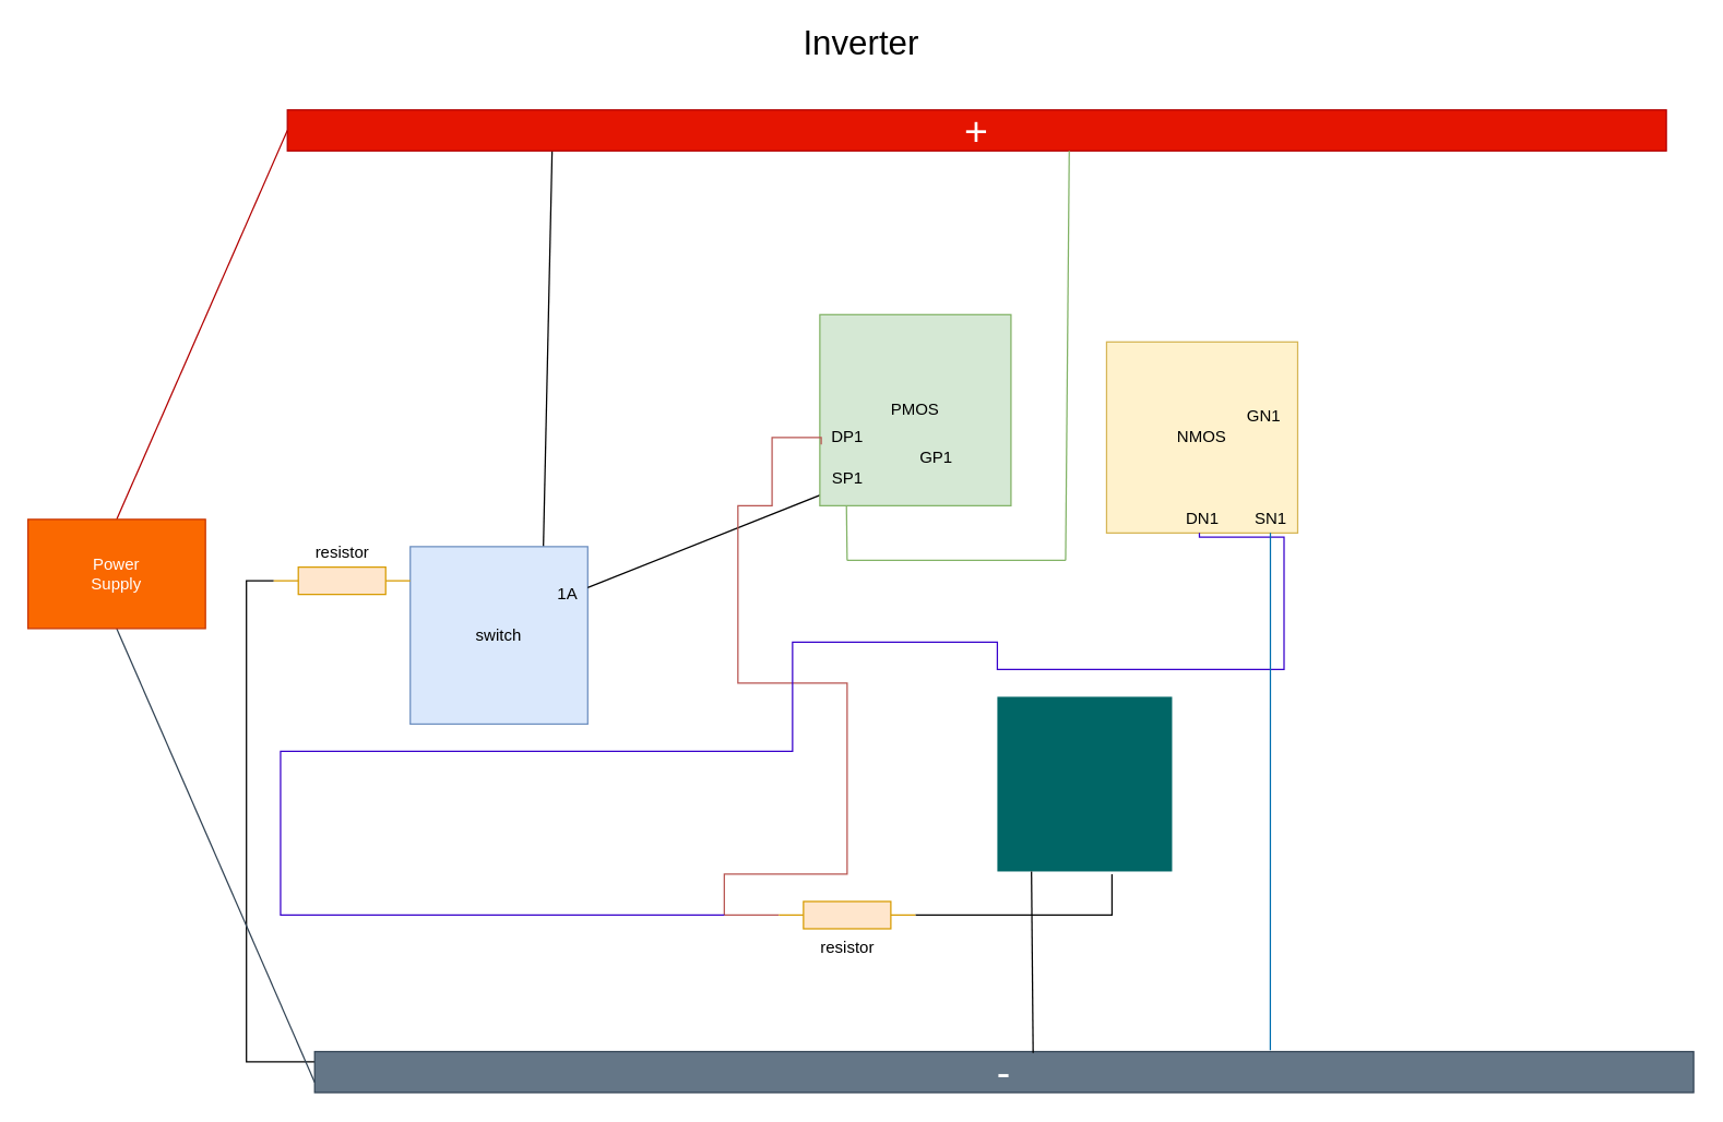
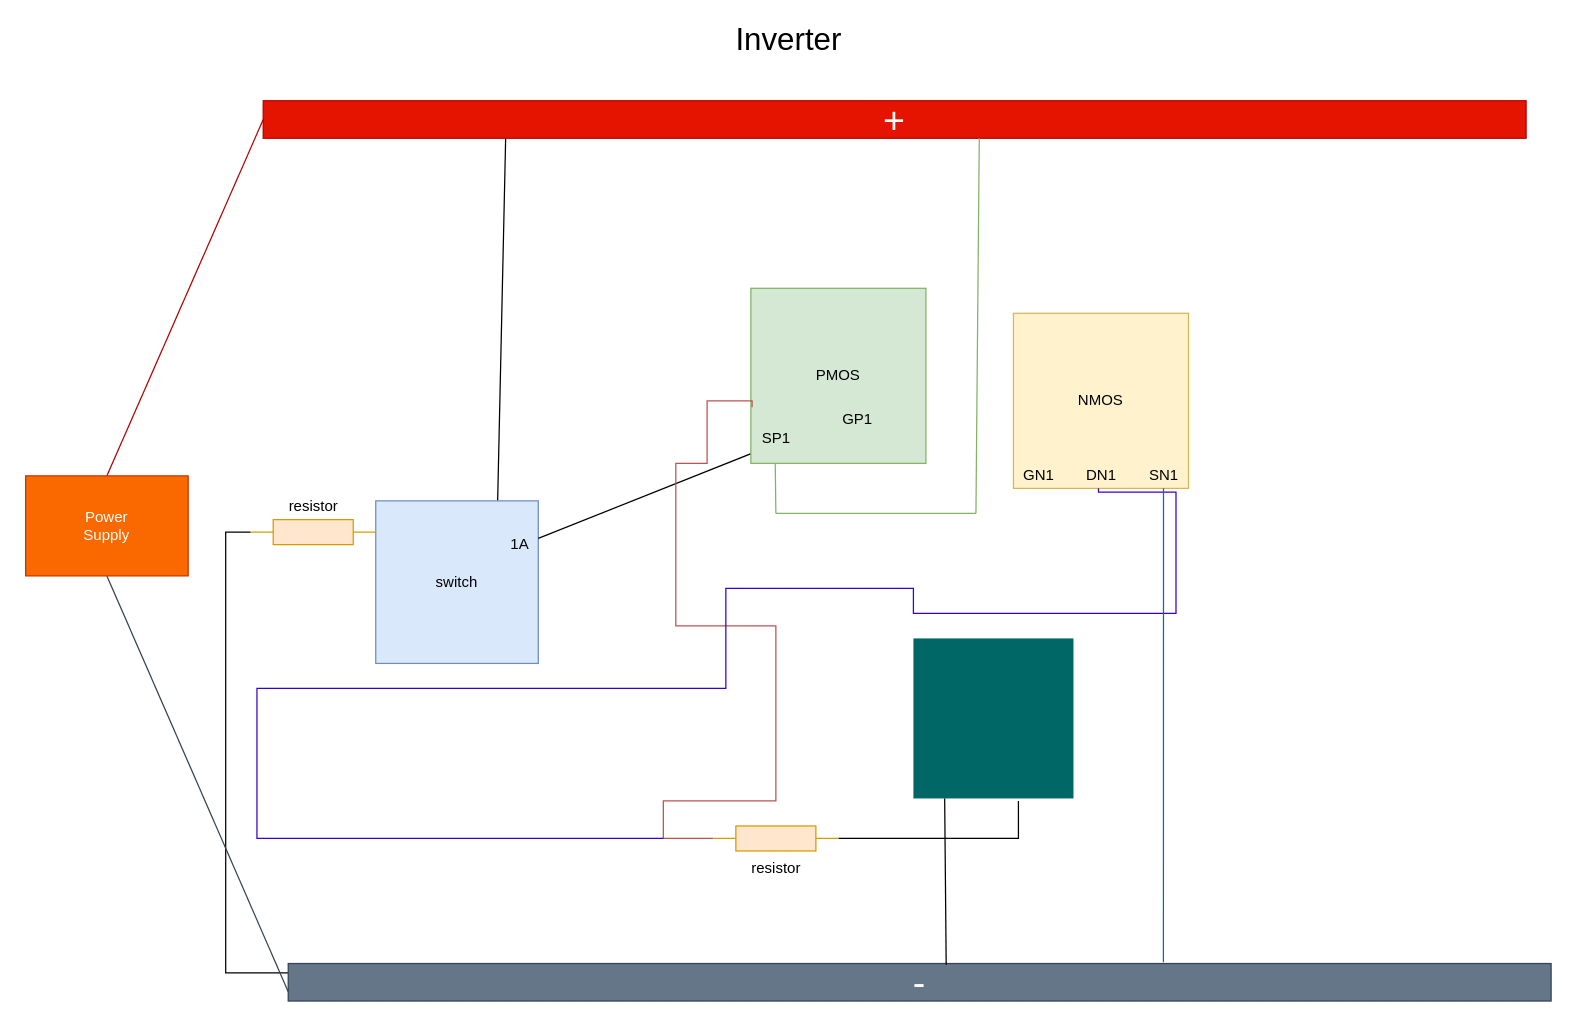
- <mxCell id="11" value="GN1" style="text;html=1;resizable=0;autosize=1;align=center;verticalAlign=middle;points=[];fillColor=none;strokeColor=none;rounded=0;" vertex="1" parent="1"><mxGeometry x="905" y="295" width="40" height="20" as="geometry" /></mxCell>
+ <mxCell id="11" value="GN1" style="text;html=1;resizable=0;autosize=1;align=center;verticalAlign=middle;points=[];fillColor=none;strokeColor=none;rounded=0;" vertex="1" parent="1"><mxGeometry x="810" y="370" width="40" height="20" as="geometry" /></mxCell>
- <mxCell id="13" value="DP1" style="text;html=1;resizable=0;autosize=1;align=center;verticalAlign=middle;points=[];fillColor=none;strokeColor=none;rounded=0;" vertex="1" parent="1"><mxGeometry x="600" y="310" width="40" height="20" as="geometry" /></mxCell>
